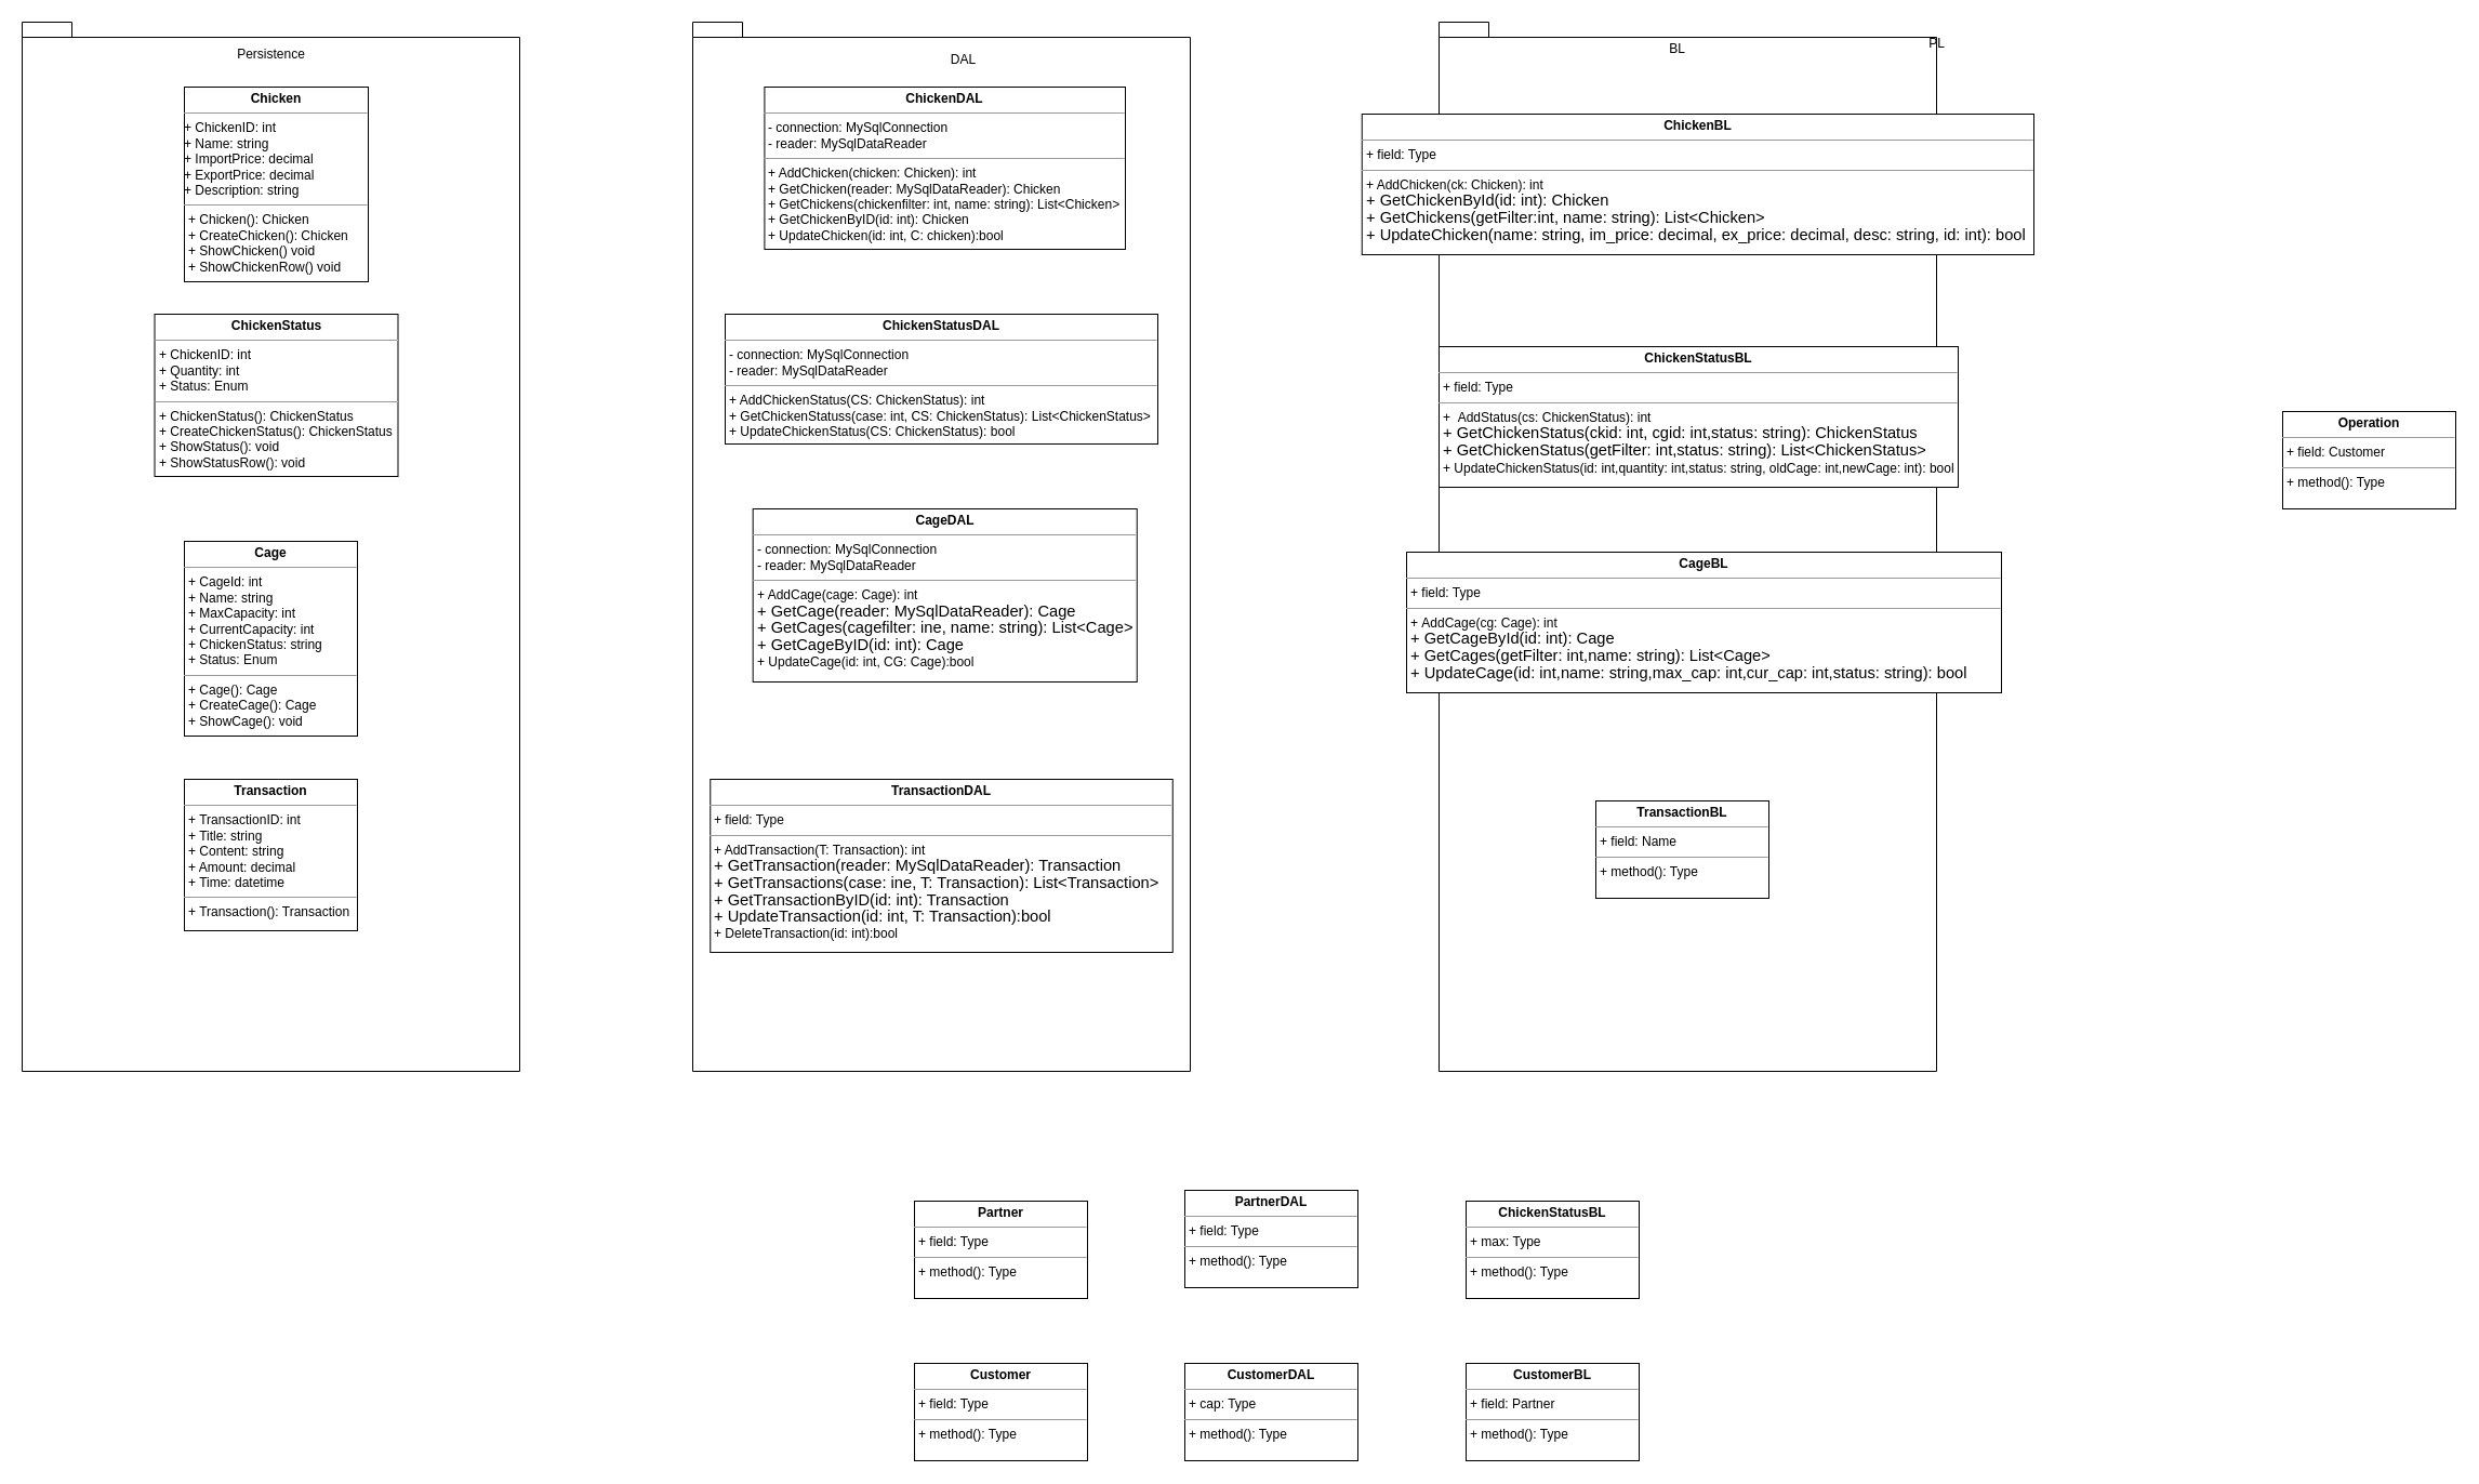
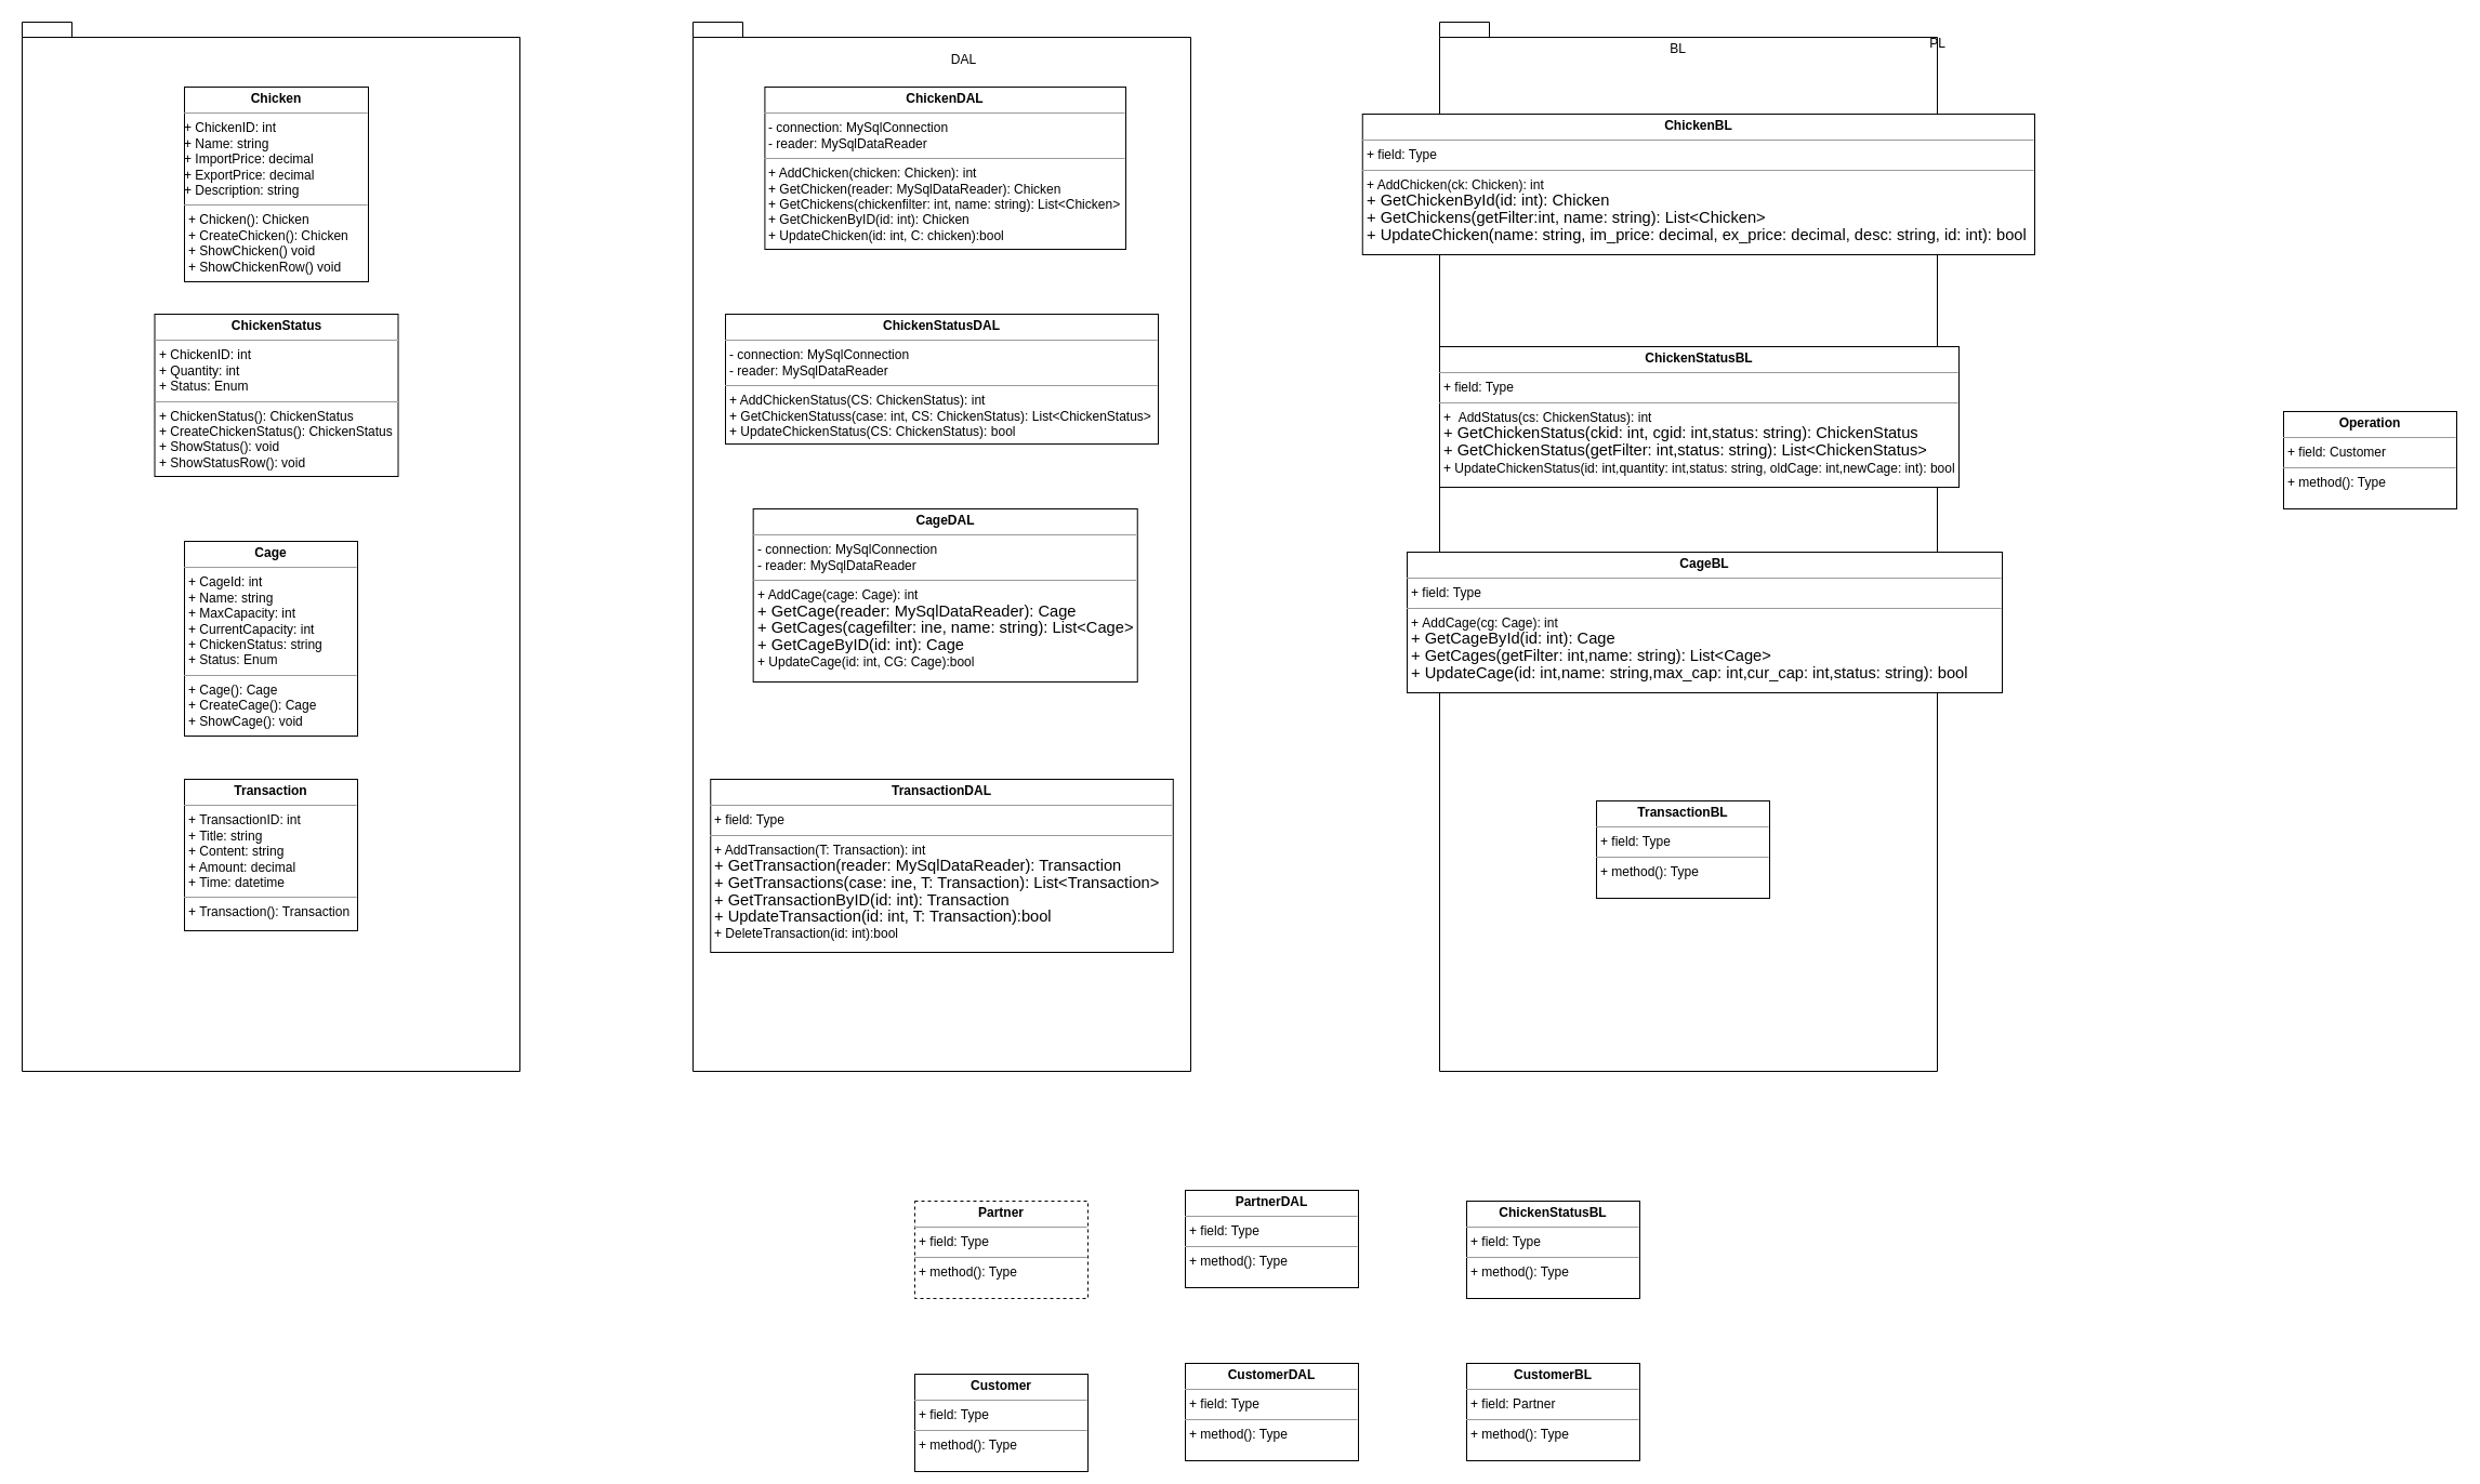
- <mxCell id="26" value="Persistence" style="text;html=1;align=center;verticalAlign=middle;resizable=0;points=[];autosize=1;strokeColor=none;fillColor=none;fontSize=12;" parent="1" vertex="1"><mxGeometry x="210" y="40" width="80" height="20" as="geometry" /></mxCell>
- <mxCell id="22" value="&lt;p style=&quot;margin:0px;margin-top:4px;text-align:center;&quot;&gt;&lt;span style=&quot;&quot;&gt;&lt;b&gt;TransactionBL&lt;/b&gt;&lt;/span&gt;&lt;br&gt;&lt;/p&gt;&lt;hr size=&quot;1&quot;&gt;&lt;p style=&quot;margin:0px;margin-left:4px;&quot;&gt;+ field: Name&lt;/p&gt;&lt;hr size=&quot;1&quot;&gt;&lt;p style=&quot;margin:0px;margin-left:4px;&quot;&gt;+ method(): Type&lt;/p&gt;" style="verticalAlign=top;align=left;overflow=fill;fontSize=12;fontFamily=Helvetica;html=1;" parent="1" vertex="1"><mxGeometry x="1475" y="740" width="160" height="90" as="geometry" /></mxCell>
+ <mxCell id="22" value="&lt;p style=&quot;margin:0px;margin-top:4px;text-align:center;&quot;&gt;&lt;span style=&quot;&quot;&gt;&lt;b&gt;TransactionBL&lt;/b&gt;&lt;/span&gt;&lt;br&gt;&lt;/p&gt;&lt;hr size=&quot;1&quot;&gt;&lt;p style=&quot;margin:0px;margin-left:4px;&quot;&gt;+ field: Type&lt;/p&gt;&lt;hr size=&quot;1&quot;&gt;&lt;p style=&quot;margin:0px;margin-left:4px;&quot;&gt;+ method(): Type&lt;/p&gt;" style="verticalAlign=top;align=left;overflow=fill;fontSize=12;fontFamily=Helvetica;html=1;" parent="1" vertex="1"><mxGeometry x="1475" y="740" width="160" height="90" as="geometry" /></mxCell>
- <mxCell id="12" value="&lt;p style=&quot;margin:0px;margin-top:4px;text-align:center;&quot;&gt;&lt;span style=&quot;font-weight: 700;&quot;&gt;ChickenStatusBL&lt;/span&gt;&lt;br&gt;&lt;/p&gt;&lt;hr size=&quot;1&quot;&gt;&lt;p style=&quot;margin:0px;margin-left:4px;&quot;&gt;+ max: Type&lt;/p&gt;&lt;hr size=&quot;1&quot;&gt;&lt;p style=&quot;margin:0px;margin-left:4px;&quot;&gt;+ method(): Type&lt;/p&gt;" style="verticalAlign=top;align=left;overflow=fill;fontSize=12;fontFamily=Helvetica;html=1;" parent="1" vertex="1"><mxGeometry x="1355" y="1110" width="160" height="90" as="geometry" /></mxCell>
+ <mxCell id="12" value="&lt;p style=&quot;margin:0px;margin-top:4px;text-align:center;&quot;&gt;&lt;span style=&quot;font-weight: 700;&quot;&gt;ChickenStatusBL&lt;/span&gt;&lt;br&gt;&lt;/p&gt;&lt;hr size=&quot;1&quot;&gt;&lt;p style=&quot;margin:0px;margin-left:4px;&quot;&gt;+ field: Type&lt;/p&gt;&lt;hr size=&quot;1&quot;&gt;&lt;p style=&quot;margin:0px;margin-left:4px;&quot;&gt;+ method(): Type&lt;/p&gt;" style="verticalAlign=top;align=left;overflow=fill;fontSize=12;fontFamily=Helvetica;html=1;" parent="1" vertex="1"><mxGeometry x="1355" y="1110" width="160" height="90" as="geometry" /></mxCell>
- <mxCell id="15" value="&lt;p style=&quot;margin:0px;margin-top:4px;text-align:center;&quot;&gt;&lt;span style=&quot;font-weight: 700;&quot;&gt;Partner&lt;/span&gt;&lt;br&gt;&lt;/p&gt;&lt;hr size=&quot;1&quot;&gt;&lt;p style=&quot;margin:0px;margin-left:4px;&quot;&gt;+ field: Type&lt;/p&gt;&lt;hr size=&quot;1&quot;&gt;&lt;p style=&quot;margin:0px;margin-left:4px;&quot;&gt;+ method(): Type&lt;/p&gt;" style="verticalAlign=top;align=left;overflow=fill;fontSize=12;fontFamily=Helvetica;html=1;" parent="1" vertex="1"><mxGeometry x="845" y="1110" width="160" height="90" as="geometry" /></mxCell>
+ <mxCell id="15" value="&lt;p style=&quot;margin:0px;margin-top:4px;text-align:center;&quot;&gt;&lt;span style=&quot;font-weight: 700;&quot;&gt;Partner&lt;/span&gt;&lt;br&gt;&lt;/p&gt;&lt;hr size=&quot;1&quot;&gt;&lt;p style=&quot;margin:0px;margin-left:4px;&quot;&gt;+ field: Type&lt;/p&gt;&lt;hr size=&quot;1&quot;&gt;&lt;p style=&quot;margin:0px;margin-left:4px;&quot;&gt;+ method(): Type&lt;/p&gt;" style="verticalAlign=top;align=left;overflow=fill;fontSize=12;fontFamily=Helvetica;html=1;dashed=1;" parent="1" vertex="1"><mxGeometry x="845" y="1110" width="160" height="90" as="geometry" /></mxCell>
- <mxCell id="5" value="&lt;p style=&quot;margin:0px;margin-top:4px;text-align:center;&quot;&gt;&lt;b&gt;CustomerDAL&lt;/b&gt;&lt;/p&gt;&lt;hr size=&quot;1&quot;&gt;&lt;p style=&quot;margin:0px;margin-left:4px;&quot;&gt;+ cap: Type&lt;/p&gt;&lt;hr size=&quot;1&quot;&gt;&lt;p style=&quot;margin:0px;margin-left:4px;&quot;&gt;+ method(): Type&lt;/p&gt;" style="verticalAlign=top;align=left;overflow=fill;fontSize=12;fontFamily=Helvetica;html=1;" parent="1" vertex="1"><mxGeometry x="1095" y="1260" width="160" height="90" as="geometry" /></mxCell>
+ <mxCell id="5" value="&lt;p style=&quot;margin:0px;margin-top:4px;text-align:center;&quot;&gt;&lt;b&gt;CustomerDAL&lt;/b&gt;&lt;/p&gt;&lt;hr size=&quot;1&quot;&gt;&lt;p style=&quot;margin:0px;margin-left:4px;&quot;&gt;+ field: Type&lt;/p&gt;&lt;hr size=&quot;1&quot;&gt;&lt;p style=&quot;margin:0px;margin-left:4px;&quot;&gt;+ method(): Type&lt;/p&gt;" style="verticalAlign=top;align=left;overflow=fill;fontSize=12;fontFamily=Helvetica;html=1;" parent="1" vertex="1"><mxGeometry x="1095" y="1260" width="160" height="90" as="geometry" /></mxCell>
- <mxCell id="19" value="&lt;p style=&quot;margin:0px;margin-top:4px;text-align:center;&quot;&gt;&lt;b&gt;Customer&lt;/b&gt;&lt;/p&gt;&lt;hr size=&quot;1&quot;&gt;&lt;p style=&quot;margin:0px;margin-left:4px;&quot;&gt;+ field: Type&lt;/p&gt;&lt;hr size=&quot;1&quot;&gt;&lt;p style=&quot;margin:0px;margin-left:4px;&quot;&gt;+ method(): Type&lt;/p&gt;" style="verticalAlign=top;align=left;overflow=fill;fontSize=12;fontFamily=Helvetica;html=1;" parent="1" vertex="1"><mxGeometry x="845" y="1260" width="160" height="90" as="geometry" /></mxCell>
+ <mxCell id="19" value="&lt;p style=&quot;margin:0px;margin-top:4px;text-align:center;&quot;&gt;&lt;b&gt;Customer&lt;/b&gt;&lt;/p&gt;&lt;hr size=&quot;1&quot;&gt;&lt;p style=&quot;margin:0px;margin-left:4px;&quot;&gt;+ field: Type&lt;/p&gt;&lt;hr size=&quot;1&quot;&gt;&lt;p style=&quot;margin:0px;margin-left:4px;&quot;&gt;+ method(): Type&lt;/p&gt;" style="verticalAlign=top;align=left;overflow=fill;fontSize=12;fontFamily=Helvetica;html=1;" parent="1" vertex="1"><mxGeometry x="845" y="1270" width="160" height="90" as="geometry" /></mxCell>
